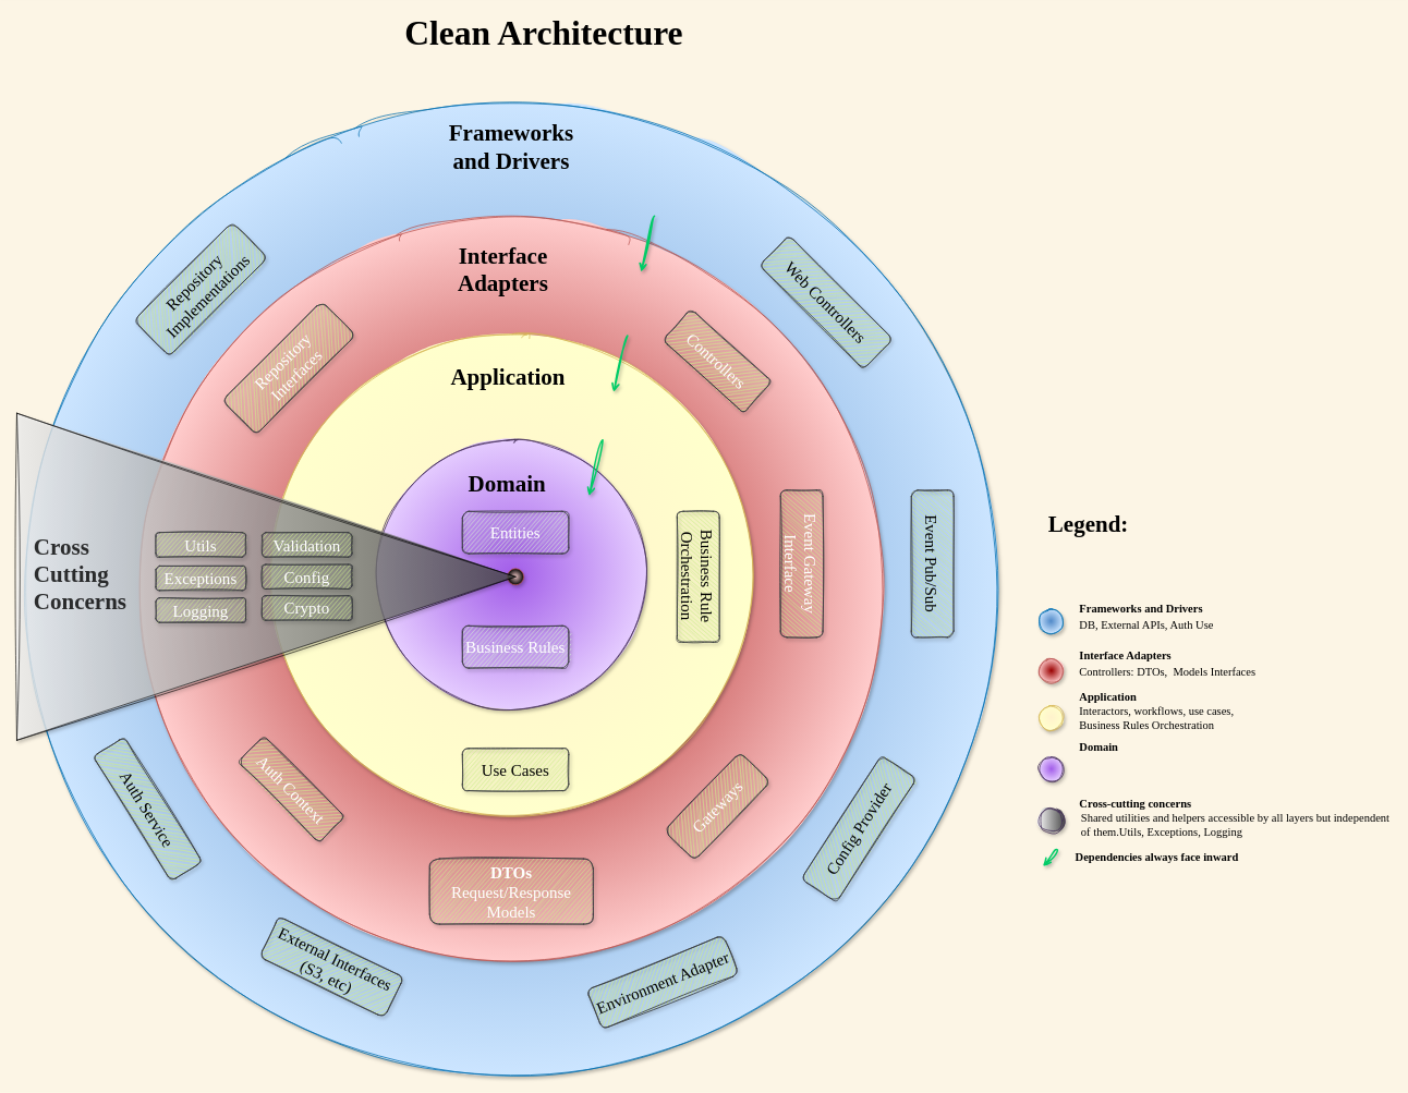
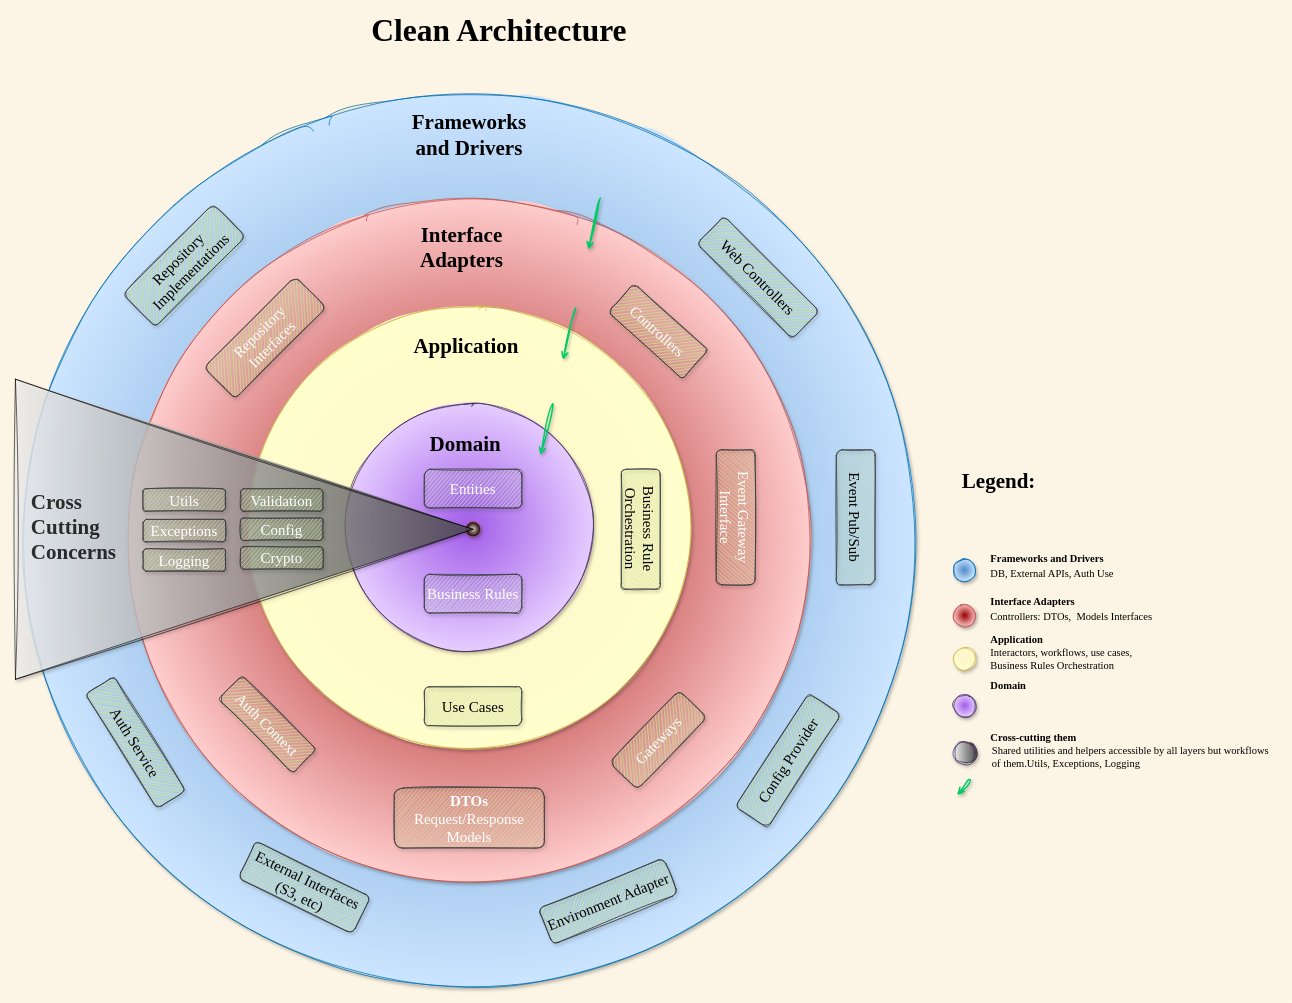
- <mxCell id="50" value="&lt;span&gt;&lt;font style=&quot;color: rgb(0, 0, 0);&quot;&gt;Cross-cutting concerns&lt;/font&gt;&lt;/span&gt;" style="text;html=1;align=left;verticalAlign=middle;whiteSpace=wrap;rounded=0;fontFamily=Tahoma;fontSize=14;fontStyle=1;fontColor=#FFFFFF;sketch=1;curveFitting=1;jiggle=1;shadow=1;spacing=0;" parent="1" vertex="1"><mxGeometry x="1320" y="974.34" width="200" height="20" as="geometry" /></mxCell>
+ <mxCell id="50" value="&lt;span&gt;&lt;font style=&quot;color: rgb(0, 0, 0);&quot;&gt;Cross-cutting them&lt;/font&gt;&lt;/span&gt;" style="text;html=1;align=left;verticalAlign=middle;whiteSpace=wrap;rounded=0;fontFamily=Tahoma;fontSize=14;fontStyle=1;fontColor=#FFFFFF;sketch=1;curveFitting=1;jiggle=1;shadow=1;spacing=0;" parent="1" vertex="1"><mxGeometry x="1320" y="974.34" width="200" height="20" as="geometry" /></mxCell>
- <mxCell id="54" value="&lt;span&gt;&lt;font style=&quot;color: rgb(0, 0, 0);&quot;&gt;&lt;font color=&quot;#000000&quot;&gt;&lt;span style=&quot;font-weight: 400;&quot;&gt;Shared utilities and helpers accessible by all layers but independent of them.&lt;/span&gt;&lt;span style=&quot;font-weight: normal;&quot;&gt;Utils, Exceptions, Logging&lt;/span&gt;&lt;/font&gt;&lt;/font&gt;&lt;/span&gt;" style="text;html=1;align=left;verticalAlign=middle;whiteSpace=wrap;rounded=0;fontFamily=Tahoma;fontSize=14;fontStyle=1;fontColor=#FFFFFF;sketch=1;curveFitting=1;jiggle=1;shadow=1;" parent="1" vertex="1"><mxGeometry x="1320" y="994.34" width="380" height="30" as="geometry" /></mxCell>
+ <mxCell id="54" value="&lt;span&gt;&lt;font style=&quot;color: rgb(0, 0, 0);&quot;&gt;&lt;font color=&quot;#000000&quot;&gt;&lt;span style=&quot;font-weight: 400;&quot;&gt;Shared utilities and helpers accessible by all layers but workflows of them.&lt;/span&gt;&lt;span style=&quot;font-weight: normal;&quot;&gt;Utils, Exceptions, Logging&lt;/span&gt;&lt;/font&gt;&lt;/font&gt;&lt;/span&gt;" style="text;html=1;align=left;verticalAlign=middle;whiteSpace=wrap;rounded=0;fontFamily=Tahoma;fontSize=14;fontStyle=1;fontColor=#FFFFFF;sketch=1;curveFitting=1;jiggle=1;shadow=1;" parent="1" vertex="1"><mxGeometry x="1320" y="994.34" width="380" height="30" as="geometry" /></mxCell>
- <mxCell id="57" value="&lt;span&gt;&lt;font style=&quot;color: rgb(0, 0, 0);&quot;&gt;Dependencies always face inward&lt;/font&gt;&lt;/span&gt;" style="text;html=1;align=left;verticalAlign=middle;whiteSpace=wrap;rounded=0;fontFamily=Tahoma;fontSize=14;fontStyle=1;fontColor=#FFFFFF;sketch=1;curveFitting=1;jiggle=1;shadow=1;spacing=0;" parent="1" vertex="1"><mxGeometry x="1315" y="1039.34" width="250" height="20" as="geometry" /></mxCell>
